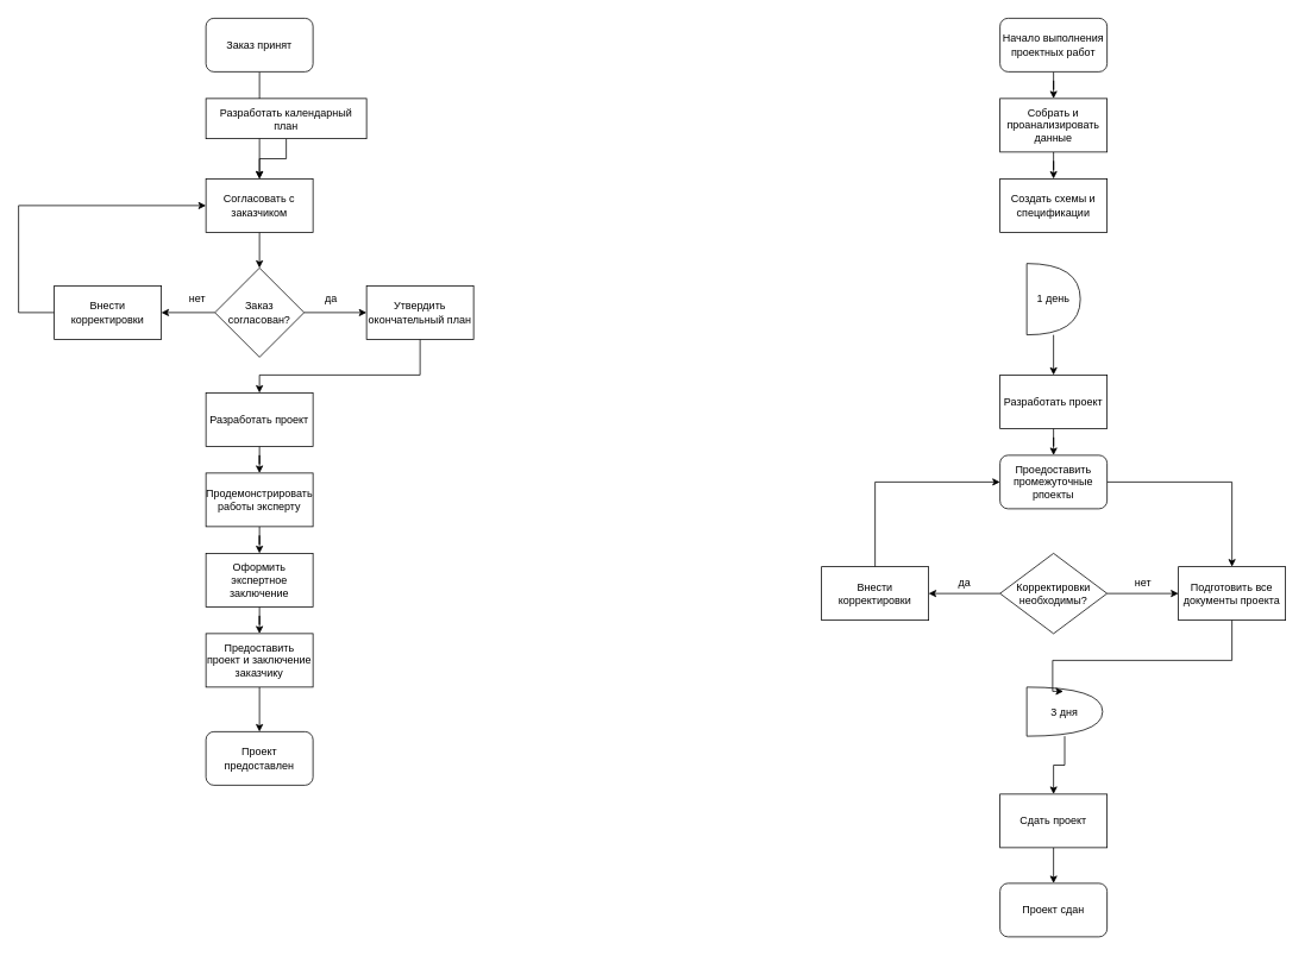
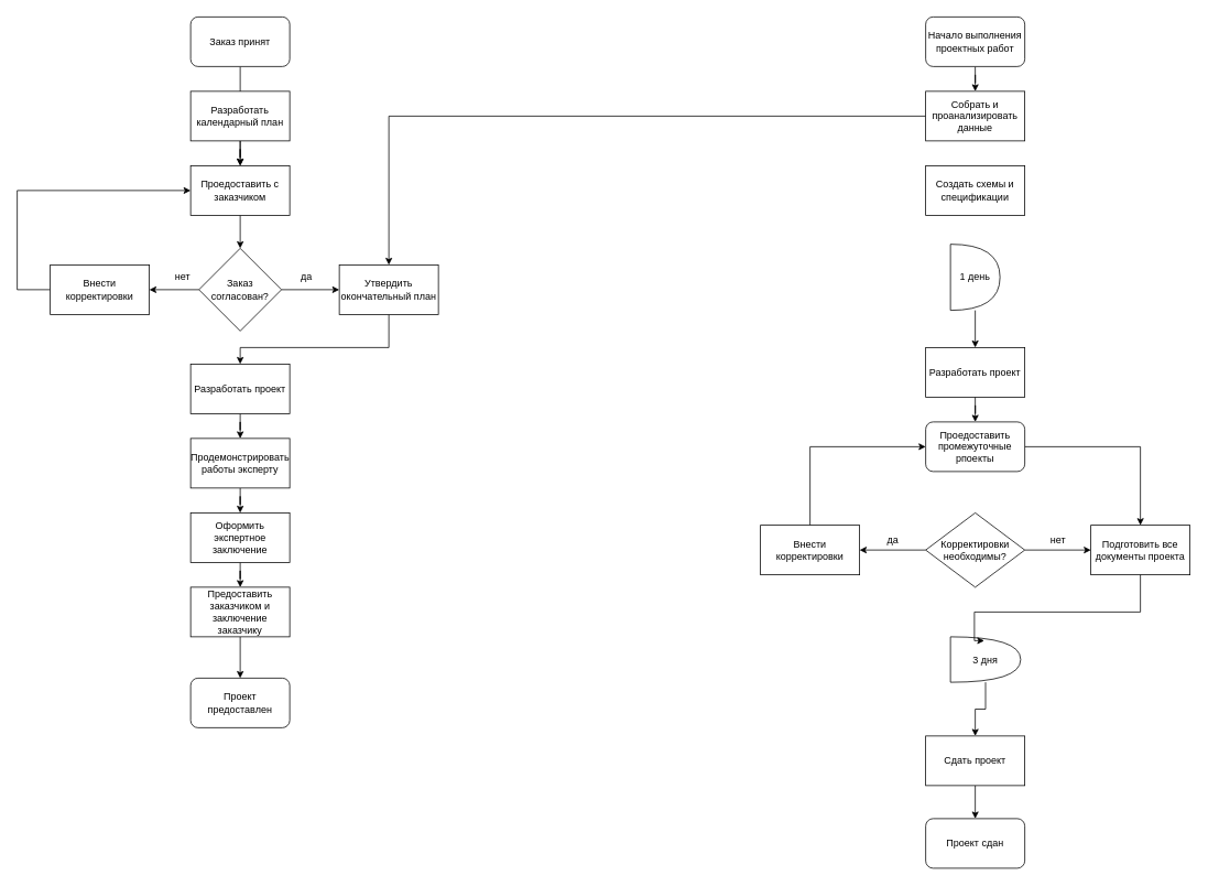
- <mxCell id="5" value="Разработать календарный план" style="rounded=0;whiteSpace=wrap;html=1;" parent="1" vertex="1"><mxGeometry x="230" y="110" width="180" height="45" as="geometry" /></mxCell>
+ <mxCell id="5" value="Разработать календарный план" style="rounded=0;whiteSpace=wrap;html=1;" parent="1" vertex="1"><mxGeometry x="230" y="110" width="120" height="60" as="geometry" /></mxCell>
- <mxCell id="28" value="" style="edgeStyle=orthogonalEdgeStyle;rounded=0;orthogonalLoop=1;jettySize=auto;html=1;" edge="1" parent="1" source="29" target="30"><mxGeometry relative="1" as="geometry" /></mxCell>
+ <mxCell id="28" value="" style="edgeStyle=orthogonalEdgeStyle;rounded=0;orthogonalLoop=1;jettySize=auto;html=1;" edge="1" parent="1" source="29" target="14"><mxGeometry relative="1" as="geometry" /></mxCell>
- <mxCell id="7" value="Согласовать с заказчиком" style="rounded=0;whiteSpace=wrap;html=1;" parent="1" vertex="1"><mxGeometry x="230" y="200" width="120" height="60" as="geometry" /></mxCell>
+ <mxCell id="7" value="Проедоставить с заказчиком" style="rounded=0;whiteSpace=wrap;html=1;" parent="1" vertex="1"><mxGeometry x="230" y="200" width="120" height="60" as="geometry" /></mxCell>
- <mxCell id="24" value="Предоставить проект и заключение заказчику" style="whiteSpace=wrap;html=1;rounded=0;" parent="1" vertex="1"><mxGeometry x="230" y="710" width="120" height="60" as="geometry" /></mxCell>
+ <mxCell id="24" value="Предоставить заказчиком и заключение заказчику" style="whiteSpace=wrap;html=1;rounded=0;" parent="1" vertex="1"><mxGeometry x="230" y="710" width="120" height="60" as="geometry" /></mxCell>
